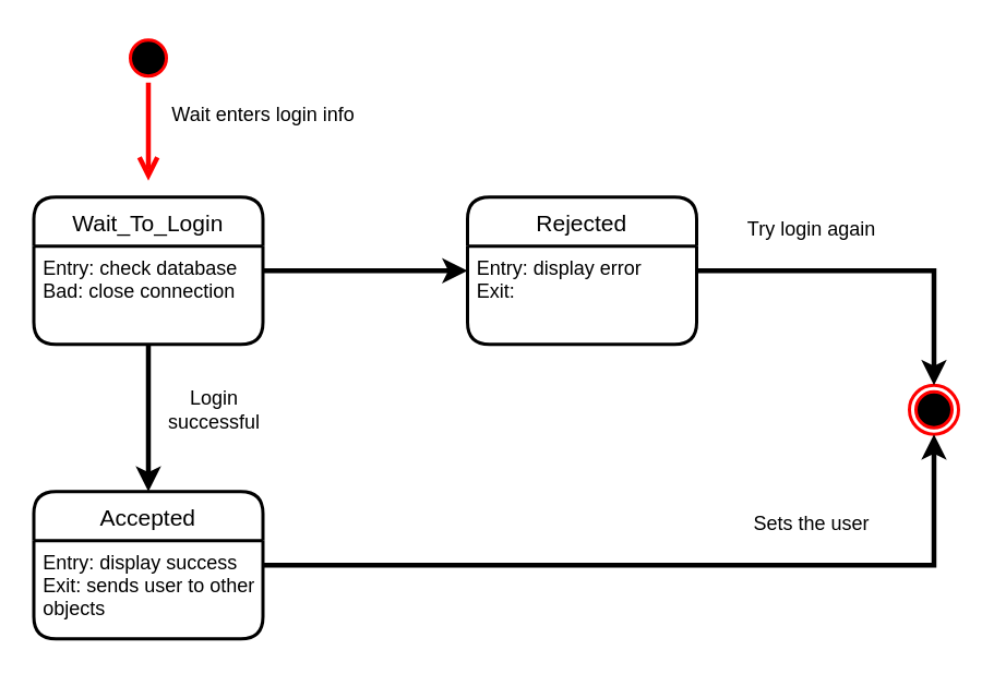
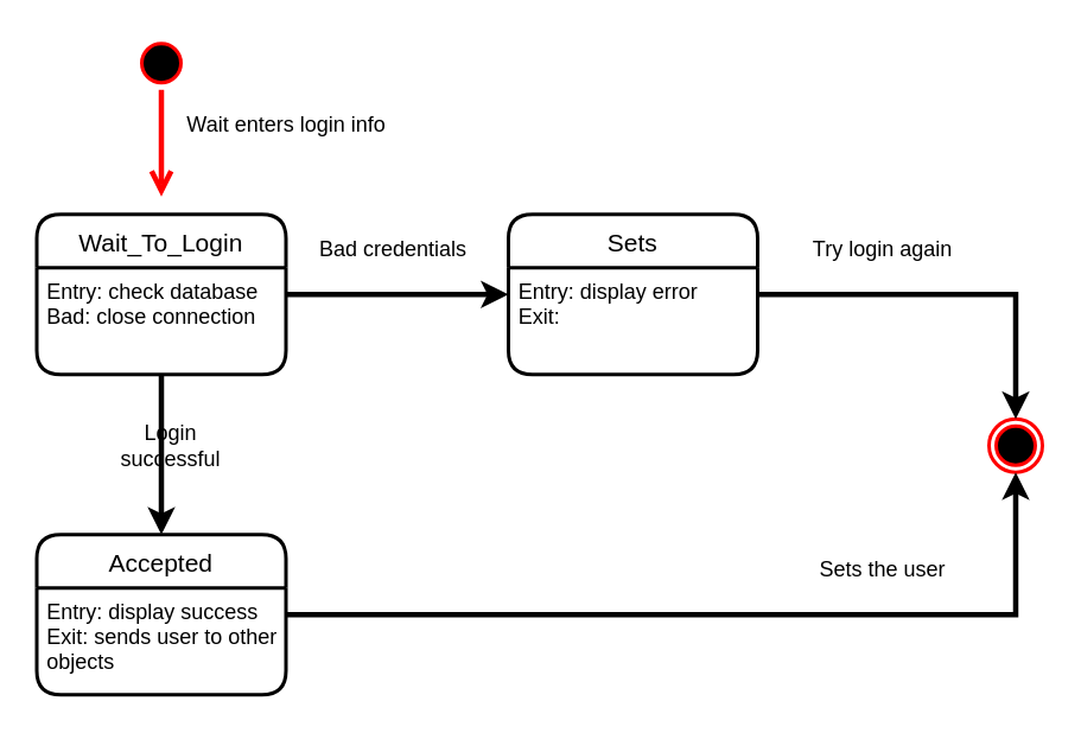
- <mxCell id="10" value="Rejected" style="swimlane;childLayout=stackLayout;horizontal=1;startSize=30;horizontalStack=0;rounded=1;fontSize=14;fontStyle=0;strokeWidth=2;resizeParent=0;resizeLast=1;shadow=0;dashed=0;align=center;" vertex="1" parent="1"><mxGeometry x="285" y="120" width="140" height="90" as="geometry" /></mxCell>
+ <mxCell id="10" value="Sets" style="swimlane;childLayout=stackLayout;horizontal=1;startSize=30;horizontalStack=0;rounded=1;fontSize=14;fontStyle=0;strokeWidth=2;resizeParent=0;resizeLast=1;shadow=0;dashed=0;align=center;" vertex="1" parent="1"><mxGeometry x="285" y="120" width="140" height="90" as="geometry" /></mxCell>
+ <mxCell id="13" value="Bad credentials" style="text;html=1;align=center;verticalAlign=middle;resizable=0;points=[];autosize=1;strokeColor=none;fillColor=none;" vertex="1" parent="1"><mxGeometry x="165" y="125" width="110" height="30" as="geometry" /></mxCell>
- <mxCell id="18" value="&lt;div&gt;Login&lt;/div&gt;&lt;div&gt;successful&lt;br&gt;&lt;/div&gt;" style="text;html=1;align=center;verticalAlign=middle;resizable=0;points=[];autosize=1;strokeColor=none;fillColor=none;" vertex="1" parent="1"><mxGeometry x="90" y="230" width="80" height="40" as="geometry" /></mxCell>
+ <mxCell id="18" value="&lt;div&gt;Login&lt;/div&gt;&lt;div&gt;successful&lt;br&gt;&lt;/div&gt;" style="text;html=1;align=center;verticalAlign=middle;resizable=0;points=[];autosize=1;strokeColor=none;fillColor=none;" vertex="1" parent="1"><mxGeometry x="55" y="230" width="80" height="40" as="geometry" /></mxCell>
